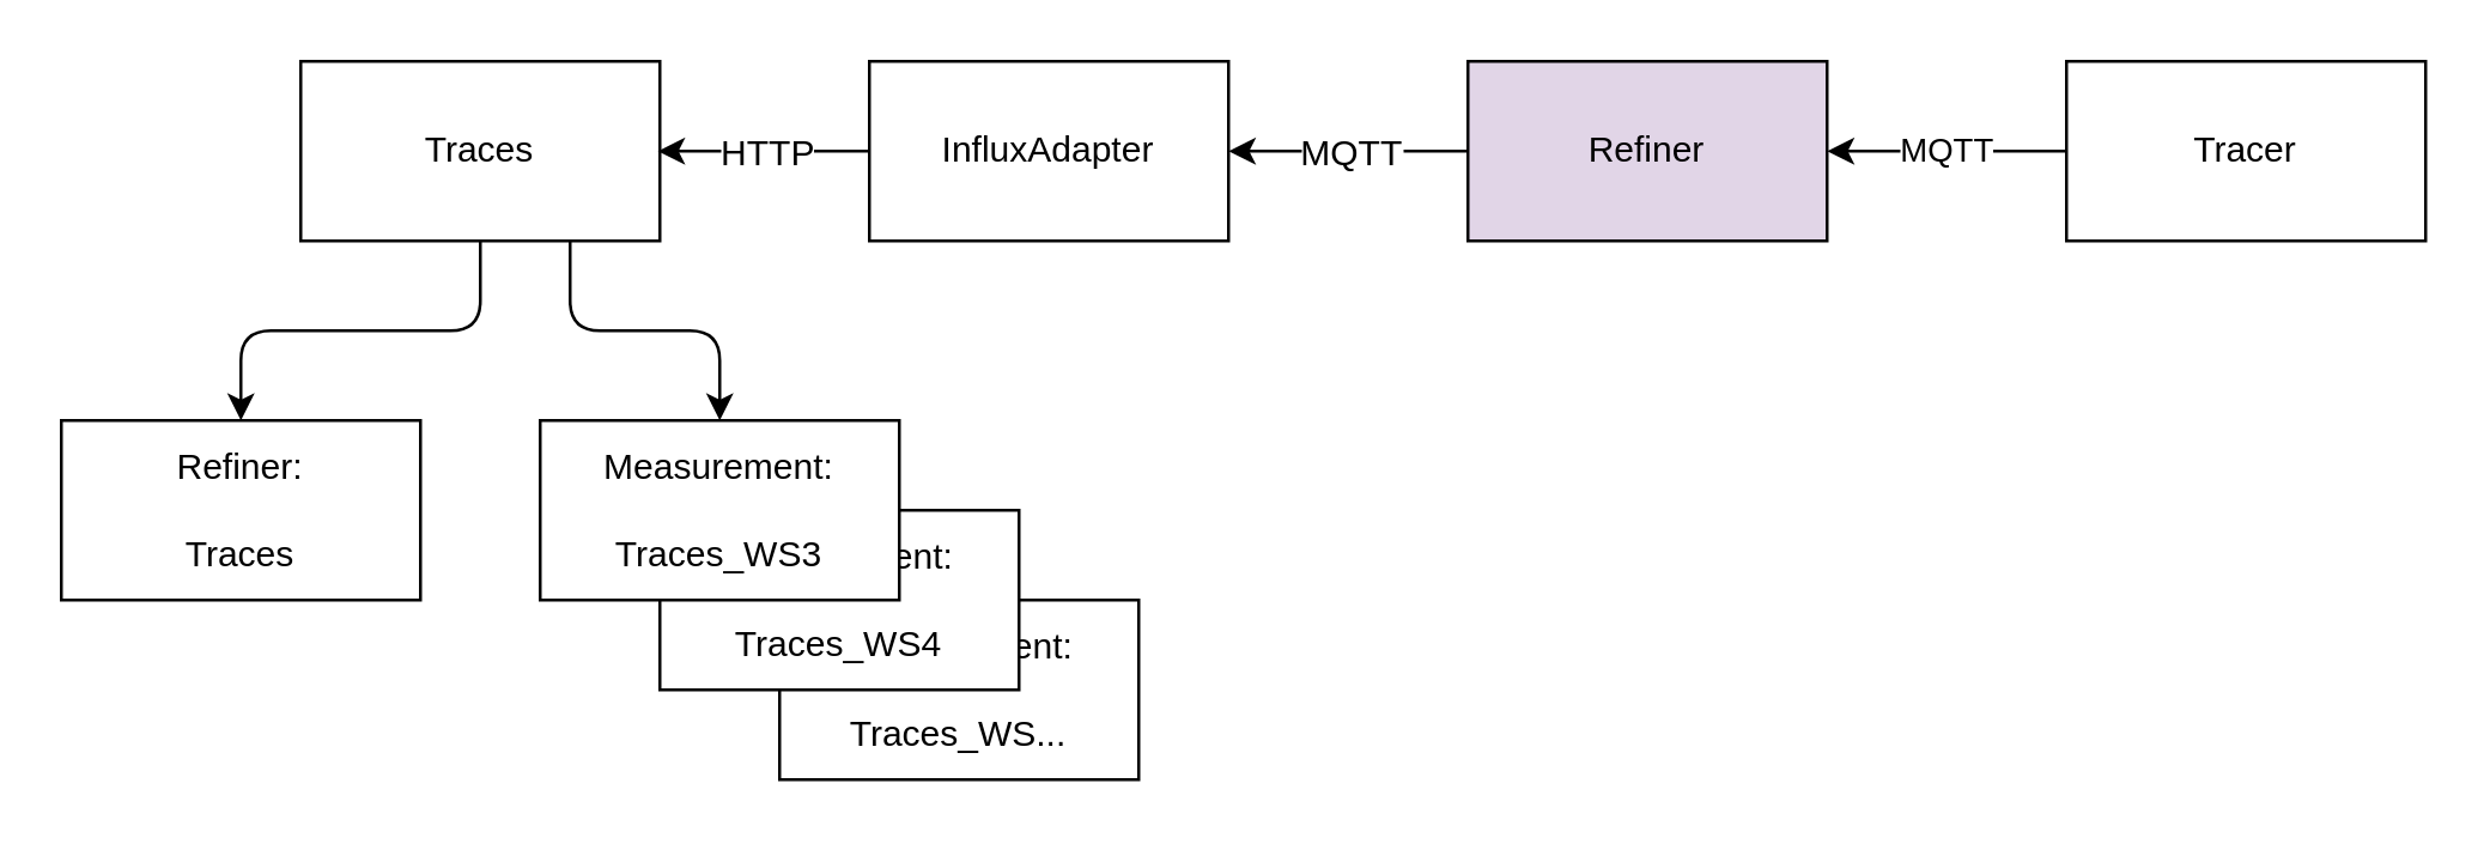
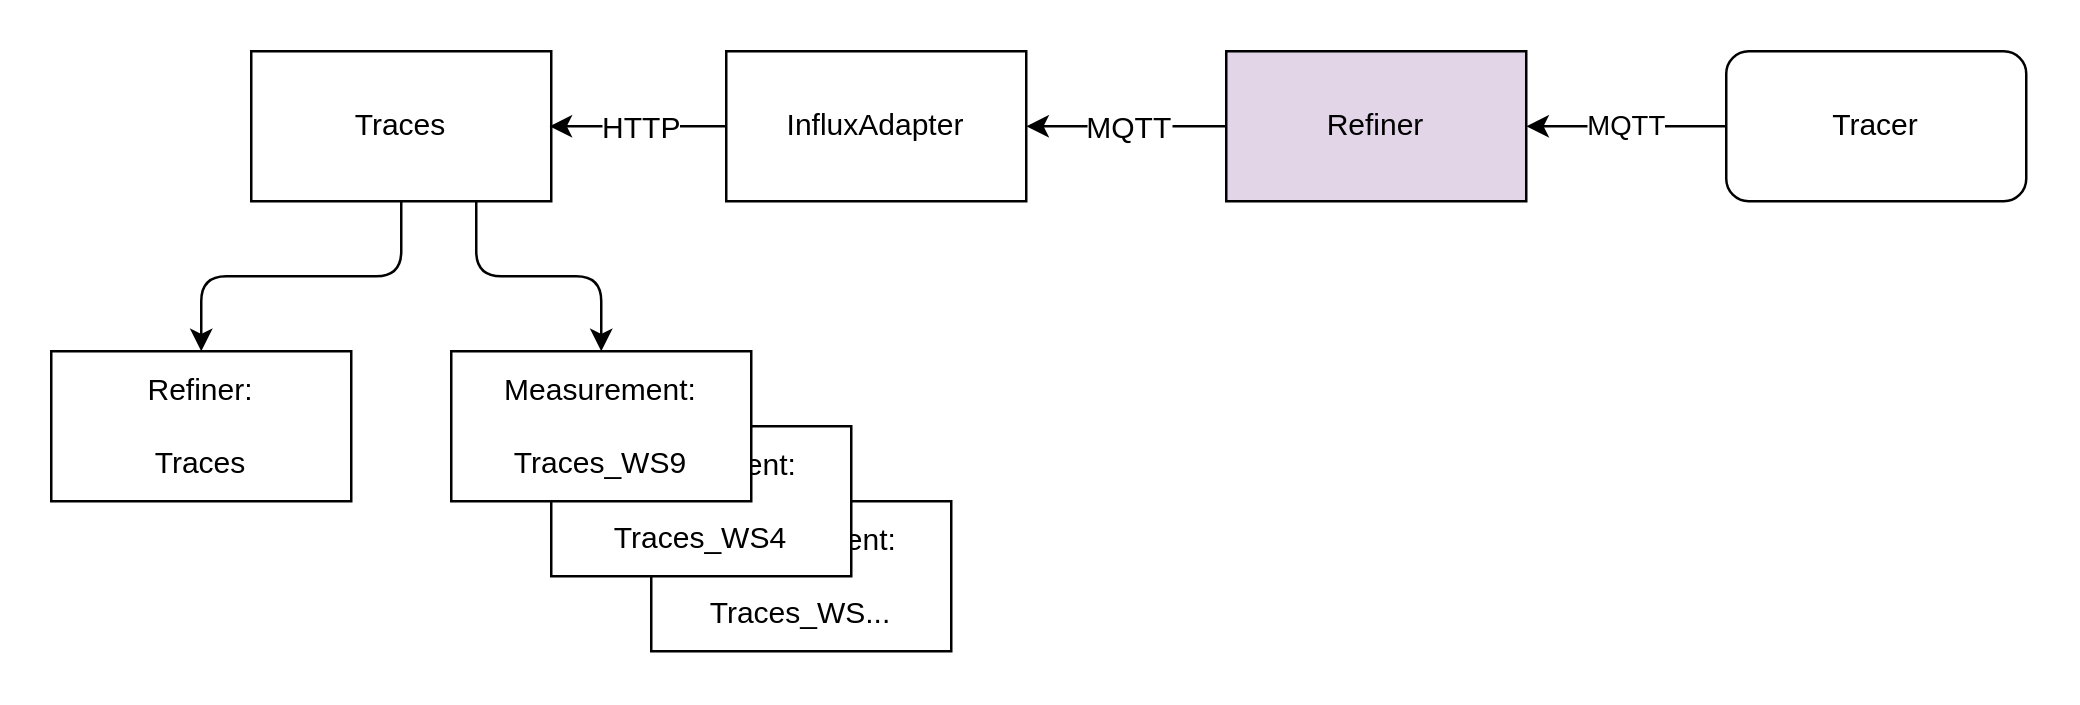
- <mxCell id="9" value="Tracer" style="rounded=0;whiteSpace=wrap;html=1;" vertex="1" parent="1"><mxGeometry x="690" y="20" width="120" height="60" as="geometry" /></mxCell>
+ <mxCell id="9" value="Tracer" style="whiteSpace=wrap;html=1;rounded=1;" vertex="1" parent="1"><mxGeometry x="690" y="20" width="120" height="60" as="geometry" /></mxCell>
- <mxCell id="6" value="Measurement:&lt;br&gt;&lt;br&gt;&lt;div&gt;Traces_WS3&lt;/div&gt;" style="rounded=0;whiteSpace=wrap;html=1;" vertex="1" parent="1"><mxGeometry x="180" y="140" width="120" height="60" as="geometry" /></mxCell>
+ <mxCell id="6" value="Measurement:&lt;br&gt;&lt;br&gt;&lt;div&gt;Traces_WS9&lt;/div&gt;" style="rounded=0;whiteSpace=wrap;html=1;" vertex="1" parent="1"><mxGeometry x="180" y="140" width="120" height="60" as="geometry" /></mxCell>
